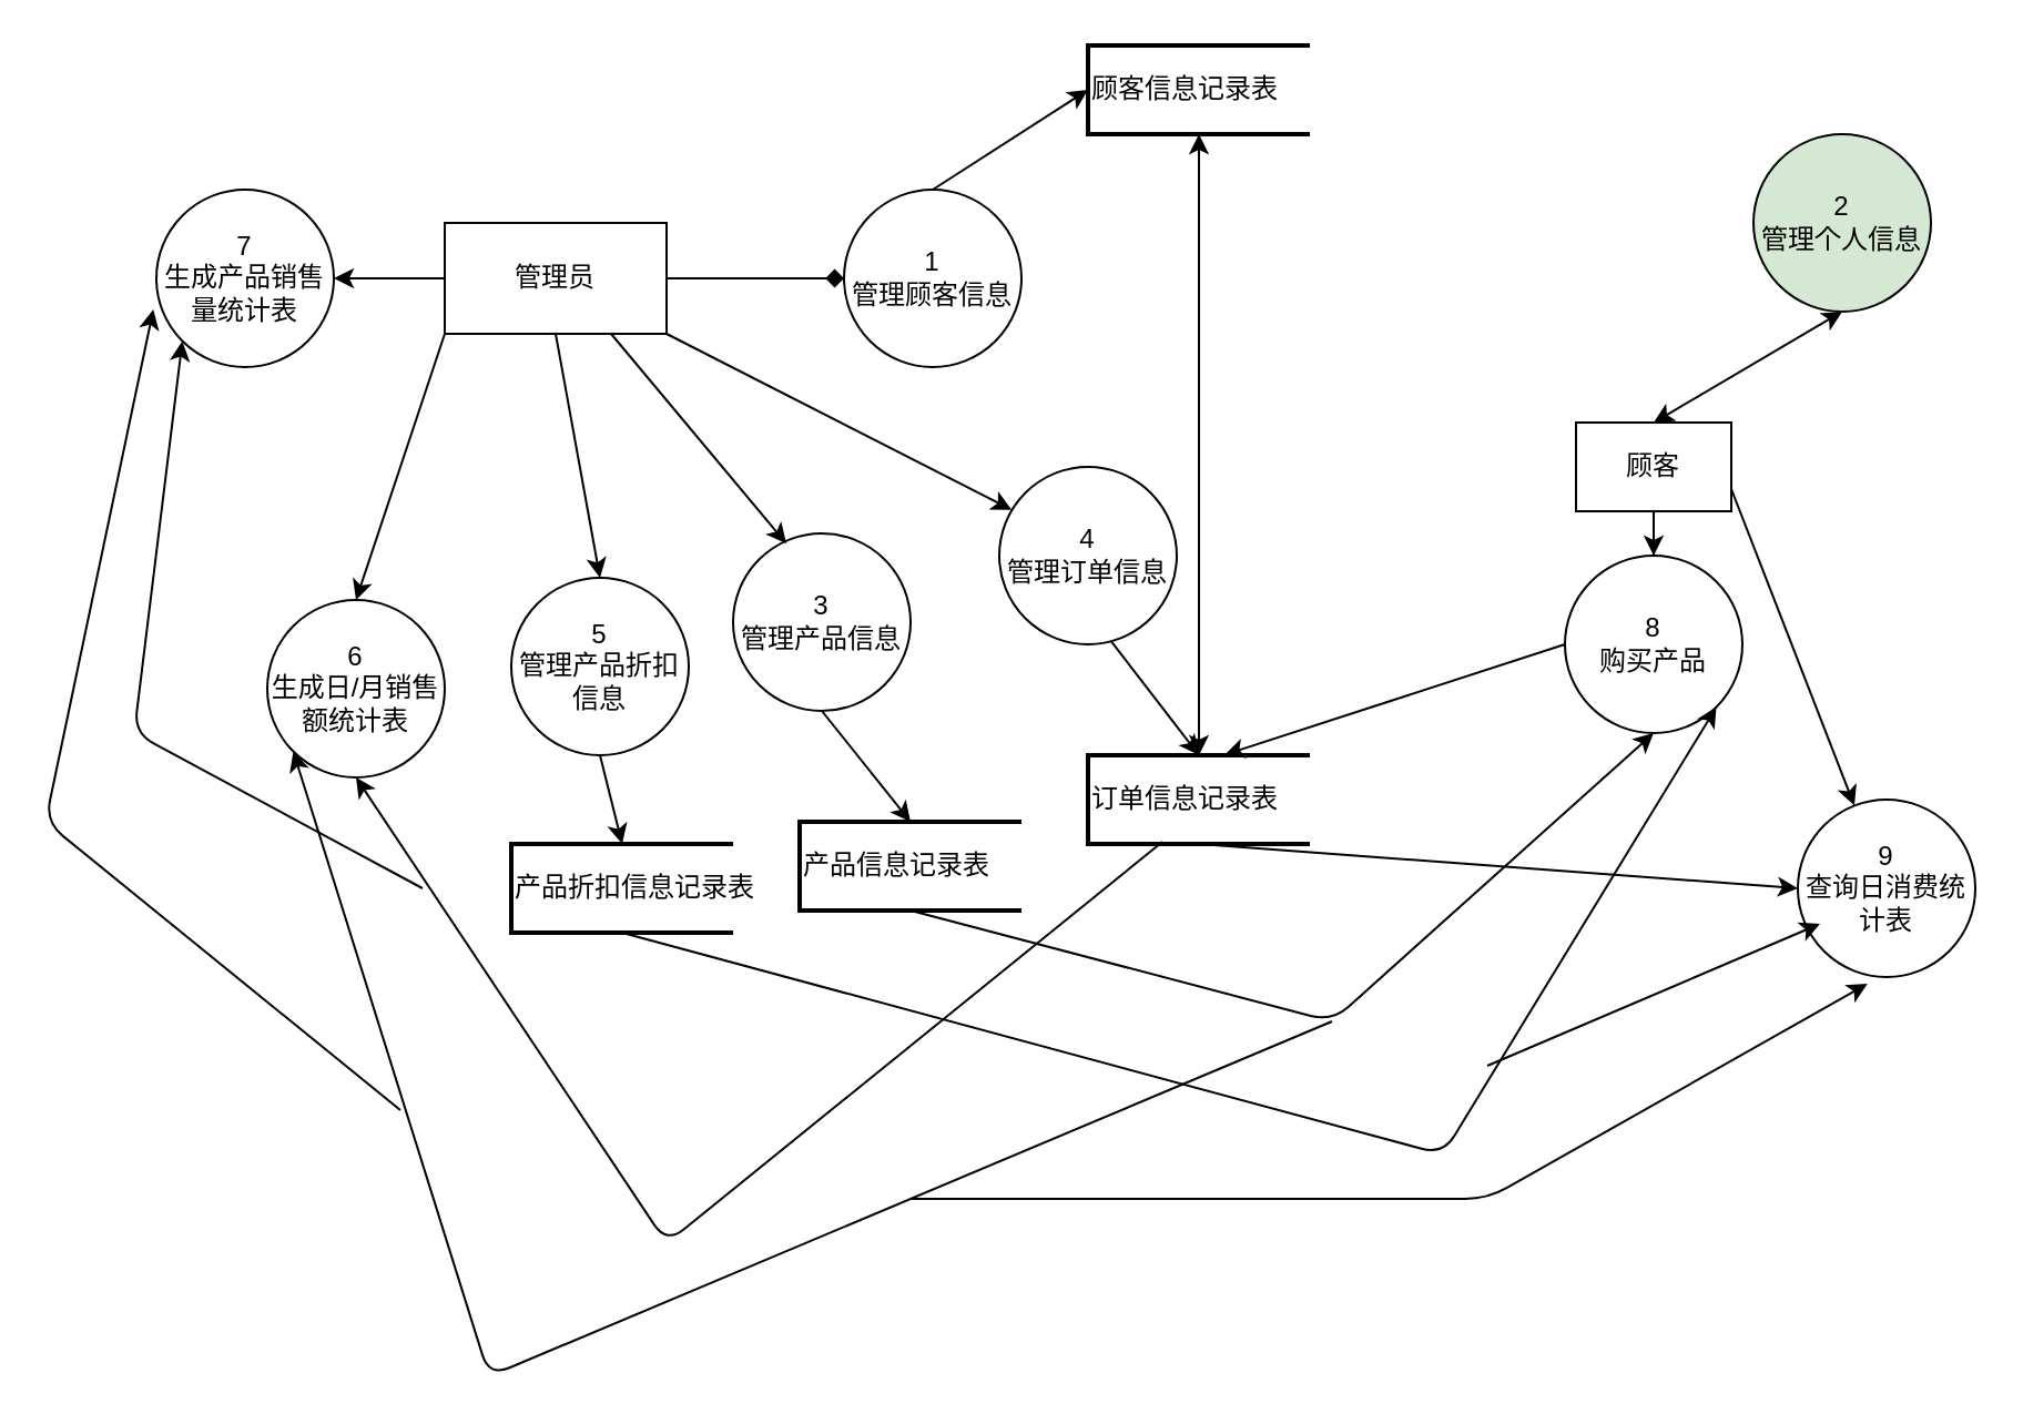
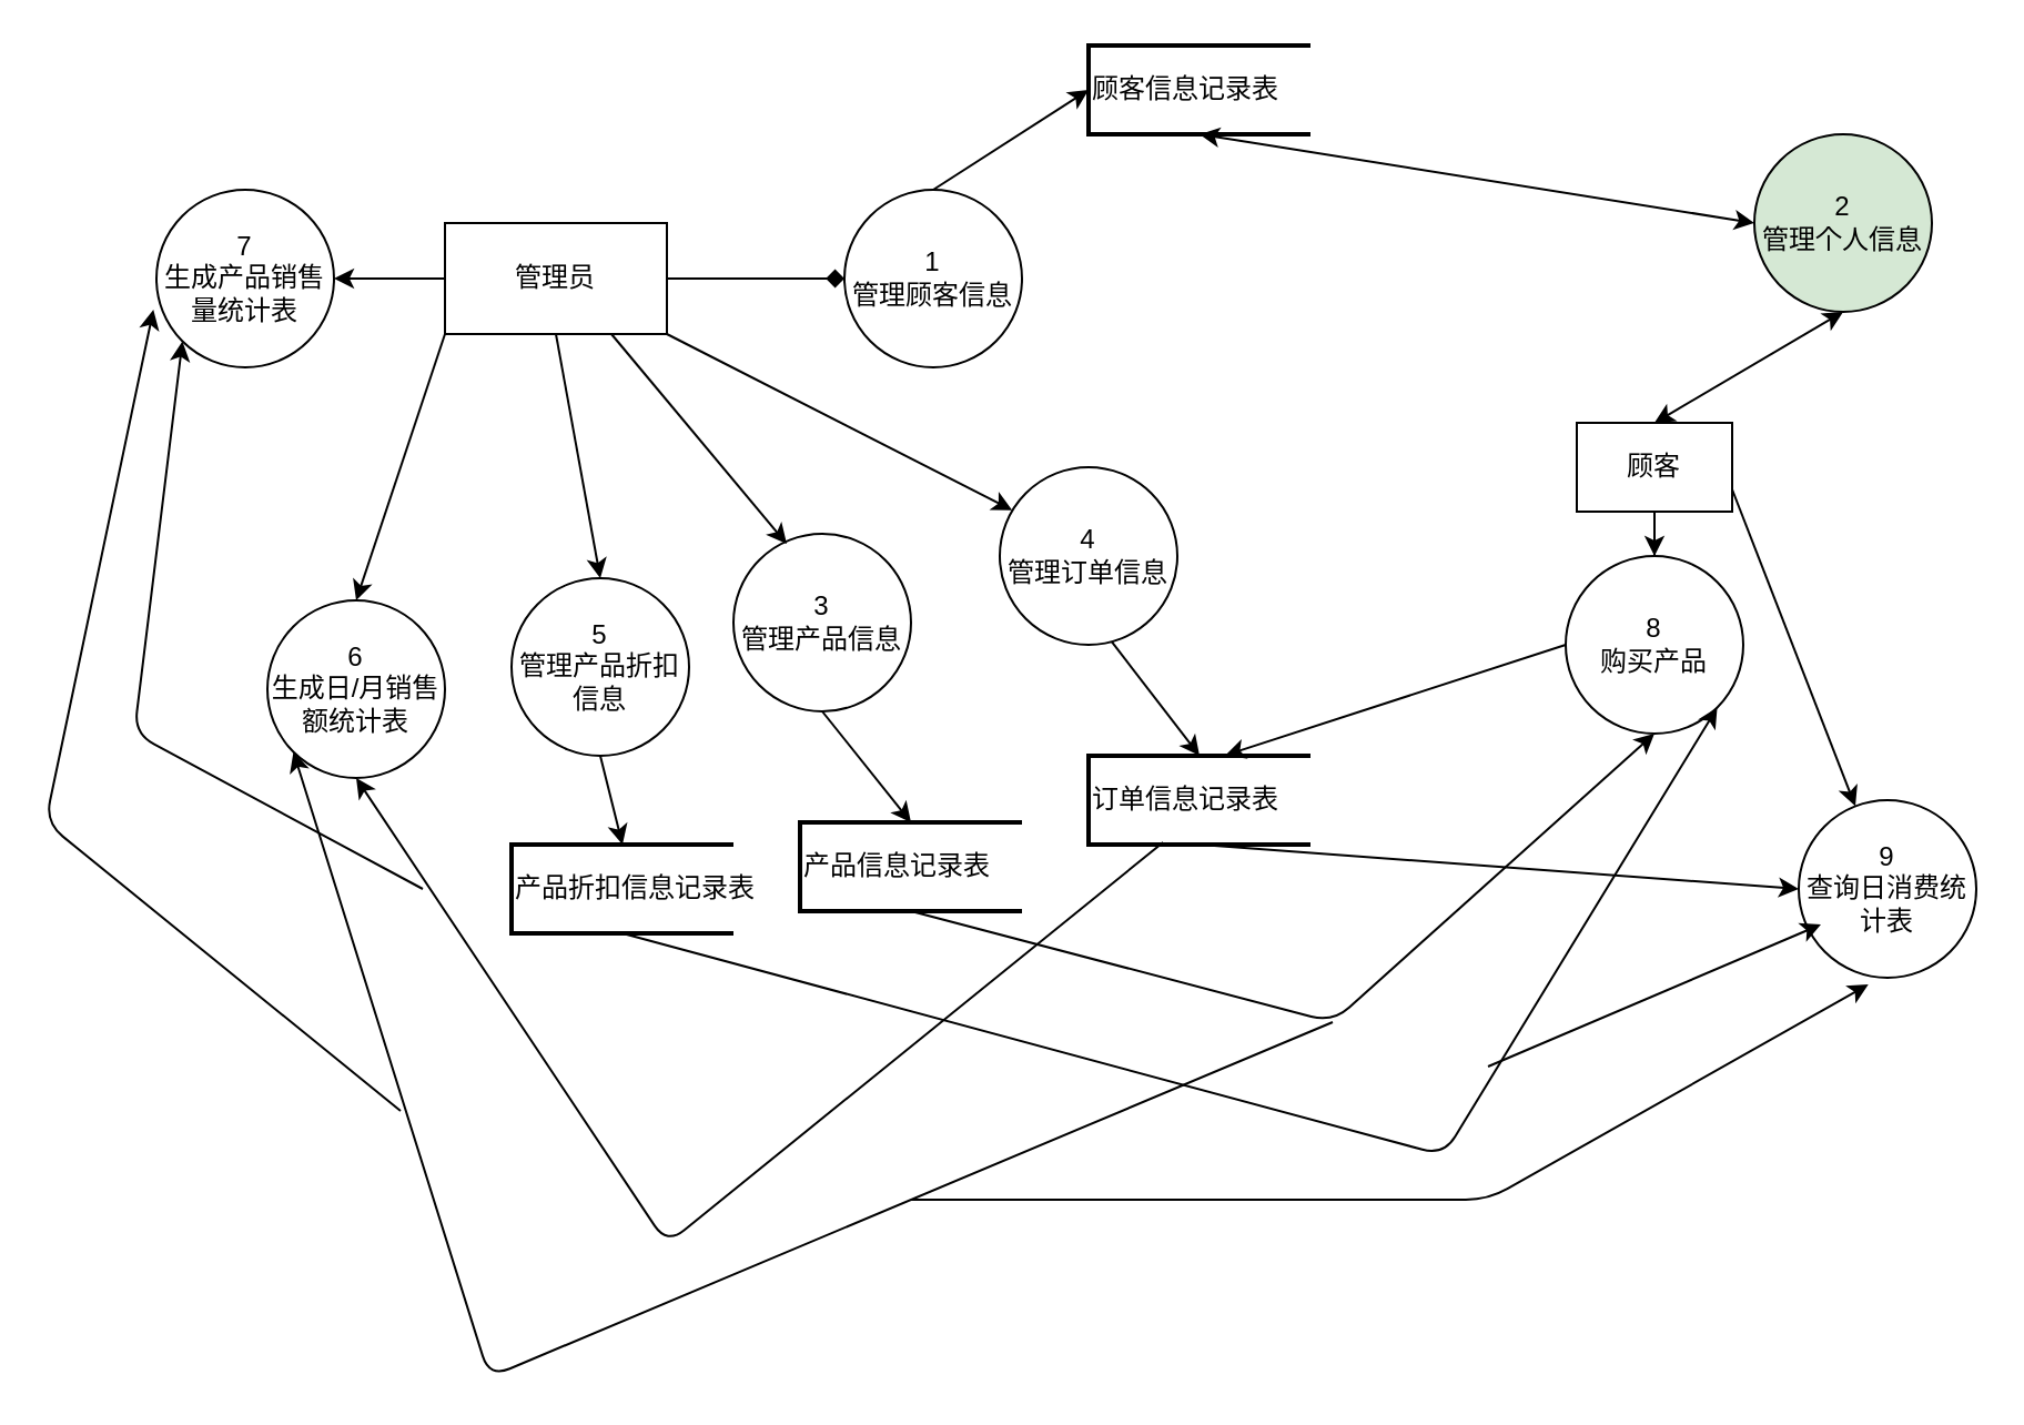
- <mxCell id="11" value="" style="endArrow=classic;startArrow=classic;html=1;exitX=0.5;exitY=1;exitDx=0;exitDy=0;exitPerimeter=0;" edge="1" parent="1" source="5" target="18"><mxGeometry width="50" height="50" relative="1" as="geometry"><mxPoint x="490" y="320" as="sourcePoint" /><mxPoint x="540" y="270" as="targetPoint" /></mxGeometry></mxCell>
+ <mxCell id="11" value="" style="endArrow=classic;startArrow=classic;html=1;exitX=0.5;exitY=1;exitDx=0;exitDy=0;exitPerimeter=0;entryX=0;entryY=0.5;entryDx=0;entryDy=0;" edge="1" parent="1" source="5" target="9"><mxGeometry width="50" height="50" relative="1" as="geometry"><mxPoint x="490" y="320" as="sourcePoint" /><mxPoint x="540" y="270" as="targetPoint" /></mxGeometry></mxCell>
